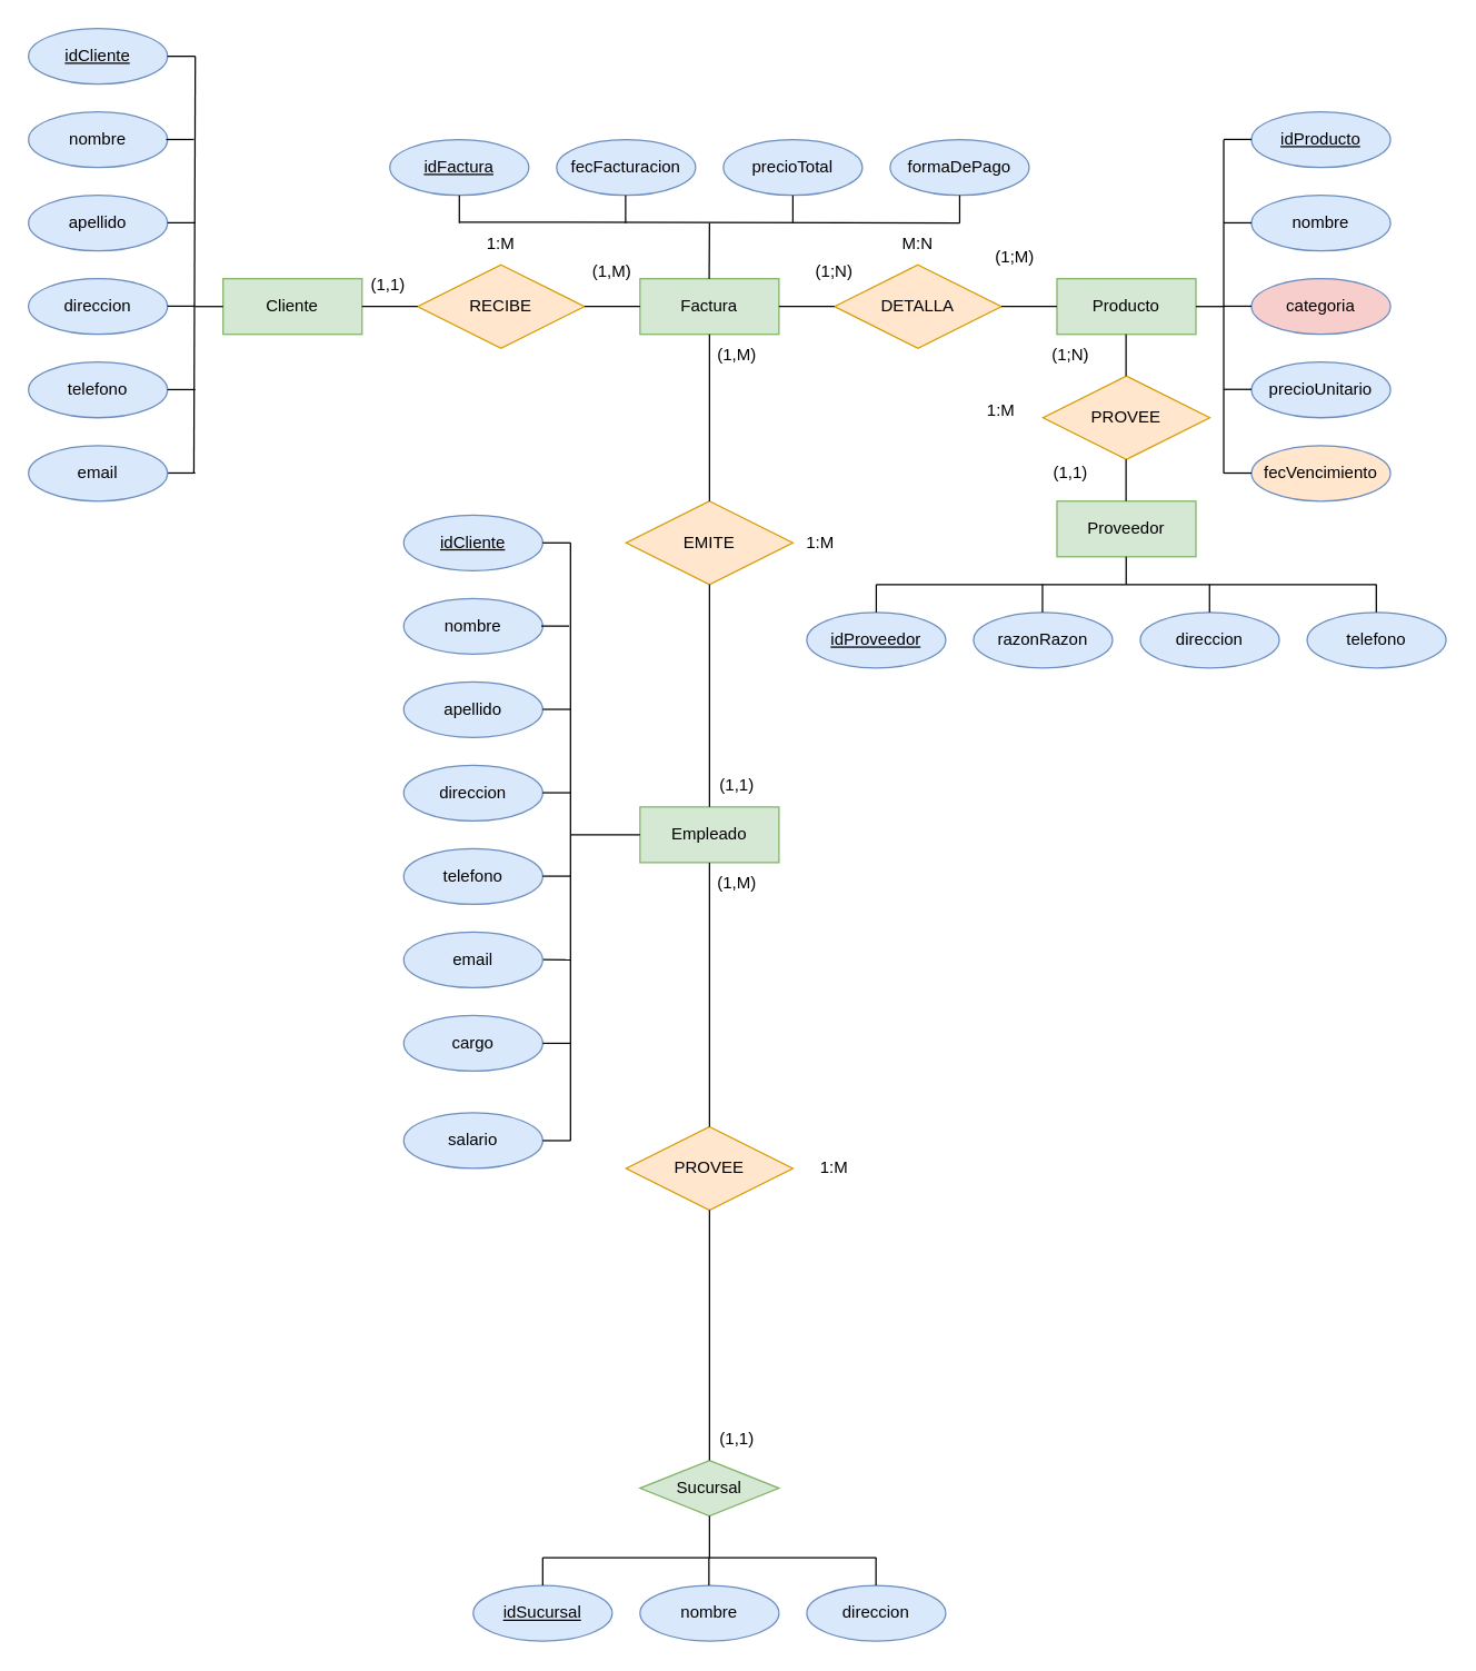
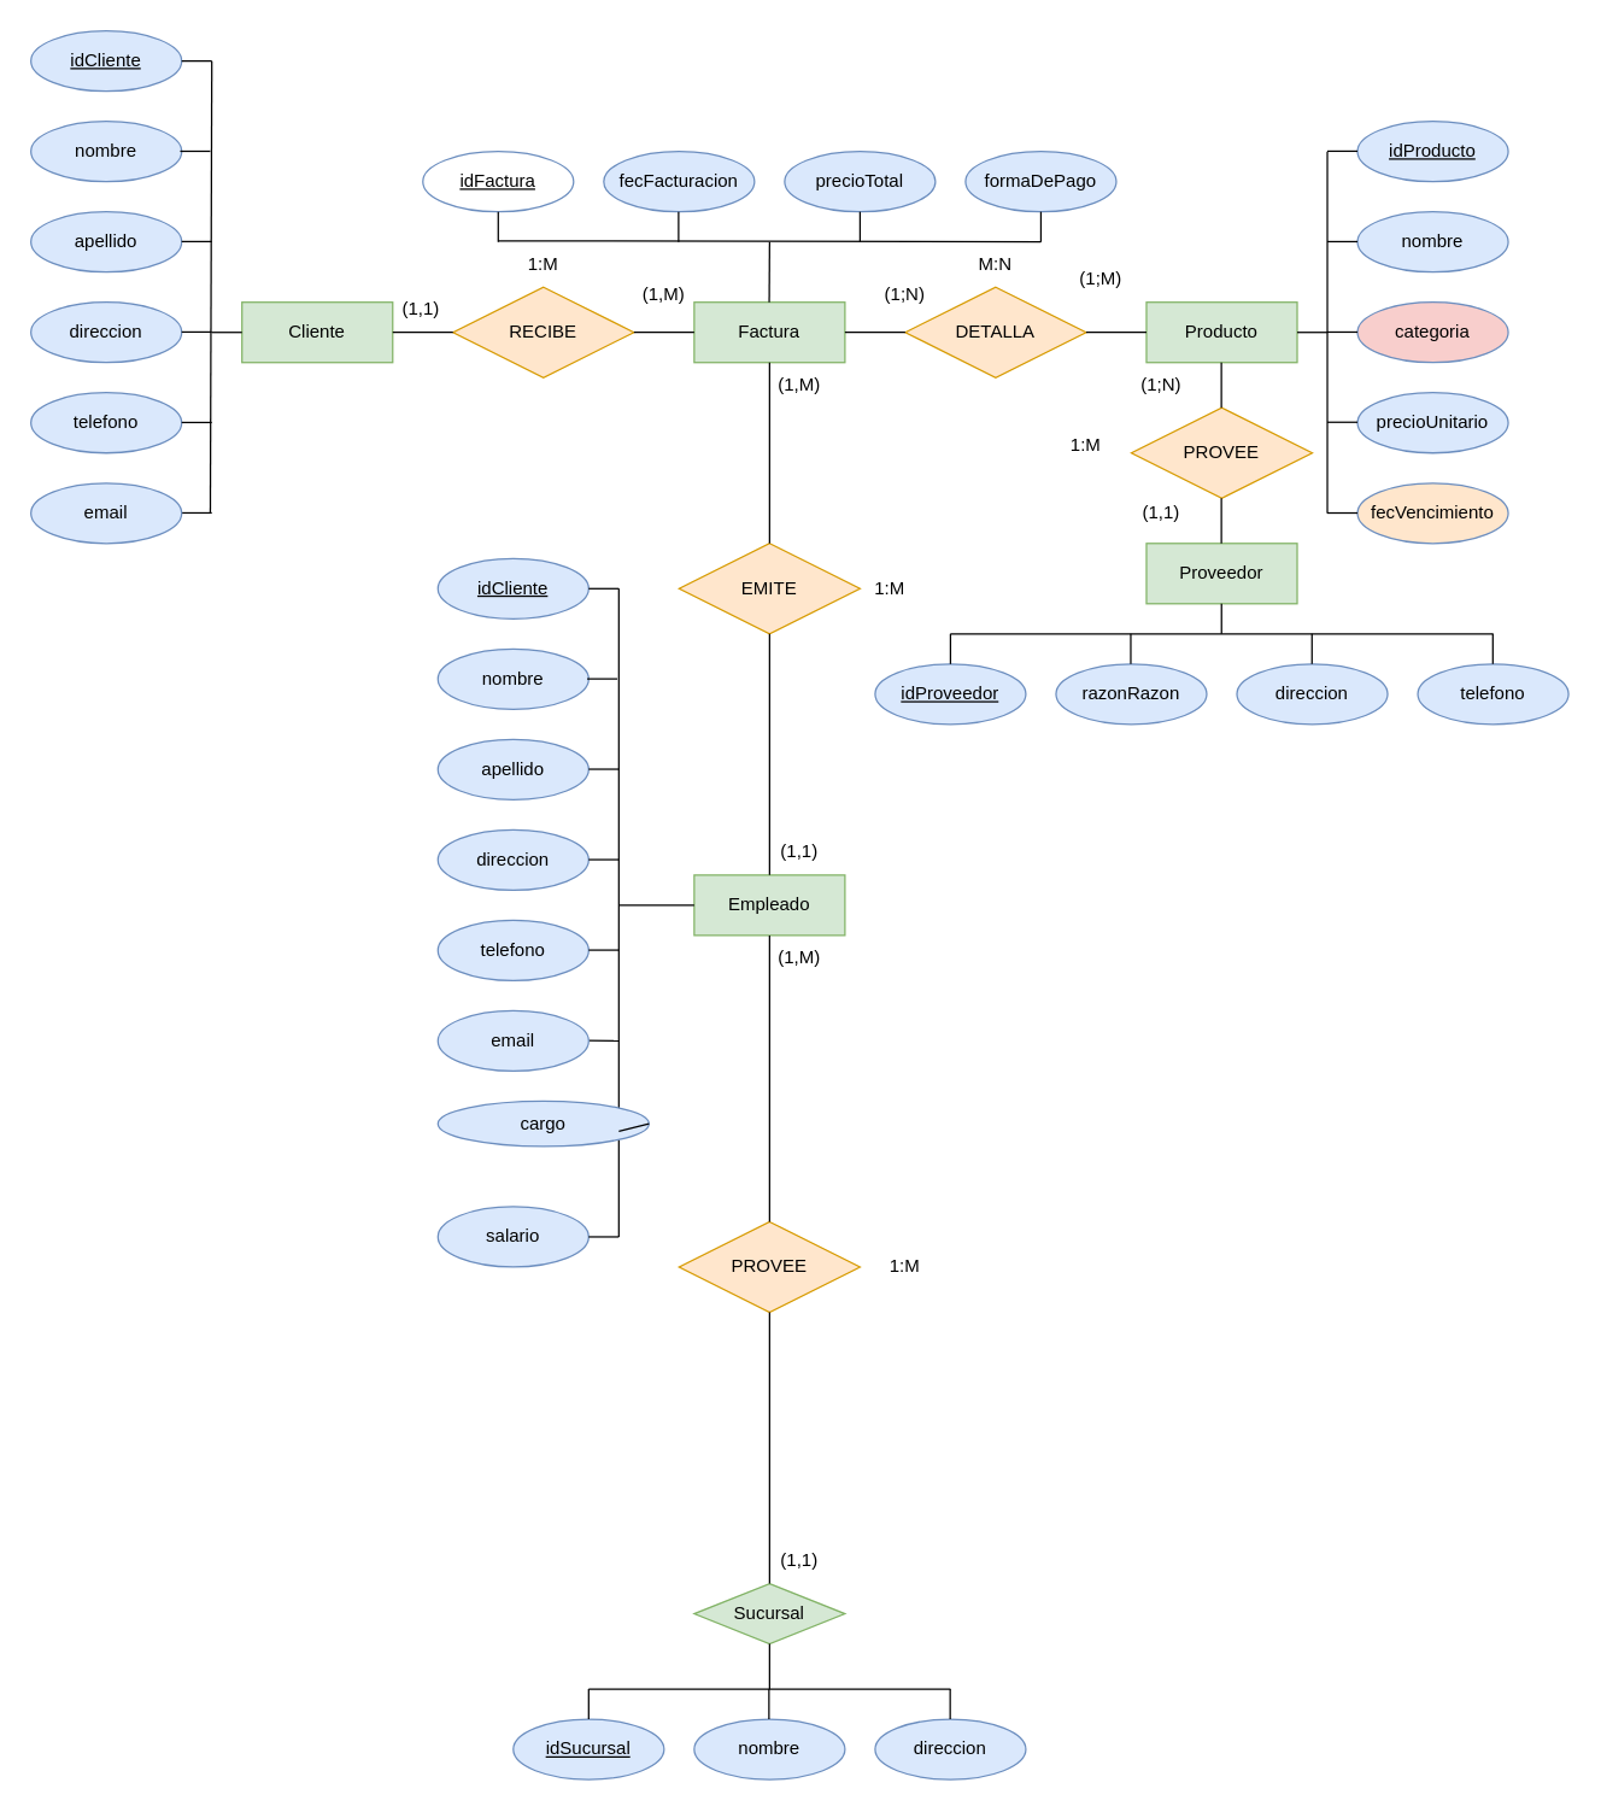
- <mxCell id="18" value="idFactura" style="ellipse;whiteSpace=wrap;html=1;align=center;fontStyle=4;fillColor=#dae8fc;strokeColor=#6c8ebf;" parent="1" vertex="1"><mxGeometry x="280" y="100" width="100" height="40" as="geometry" /></mxCell>
+ <mxCell id="18" value="idFactura" style="ellipse;whiteSpace=wrap;html=1;align=center;fontStyle=4;fillColor=#ffffff;strokeColor=#6c8ebf;" parent="1" vertex="1"><mxGeometry x="280" y="100" width="100" height="40" as="geometry" /></mxCell>
- <mxCell id="81" value="cargo" style="ellipse;whiteSpace=wrap;html=1;align=center;fillColor=#dae8fc;strokeColor=#6c8ebf;" vertex="1" parent="1"><mxGeometry x="290" y="730" width="100" height="40" as="geometry" /></mxCell>
+ <mxCell id="81" value="cargo" style="ellipse;whiteSpace=wrap;html=1;align=center;fillColor=#dae8fc;strokeColor=#6c8ebf;" vertex="1" parent="1"><mxGeometry x="290" y="730" width="140" height="30" as="geometry" /></mxCell>
